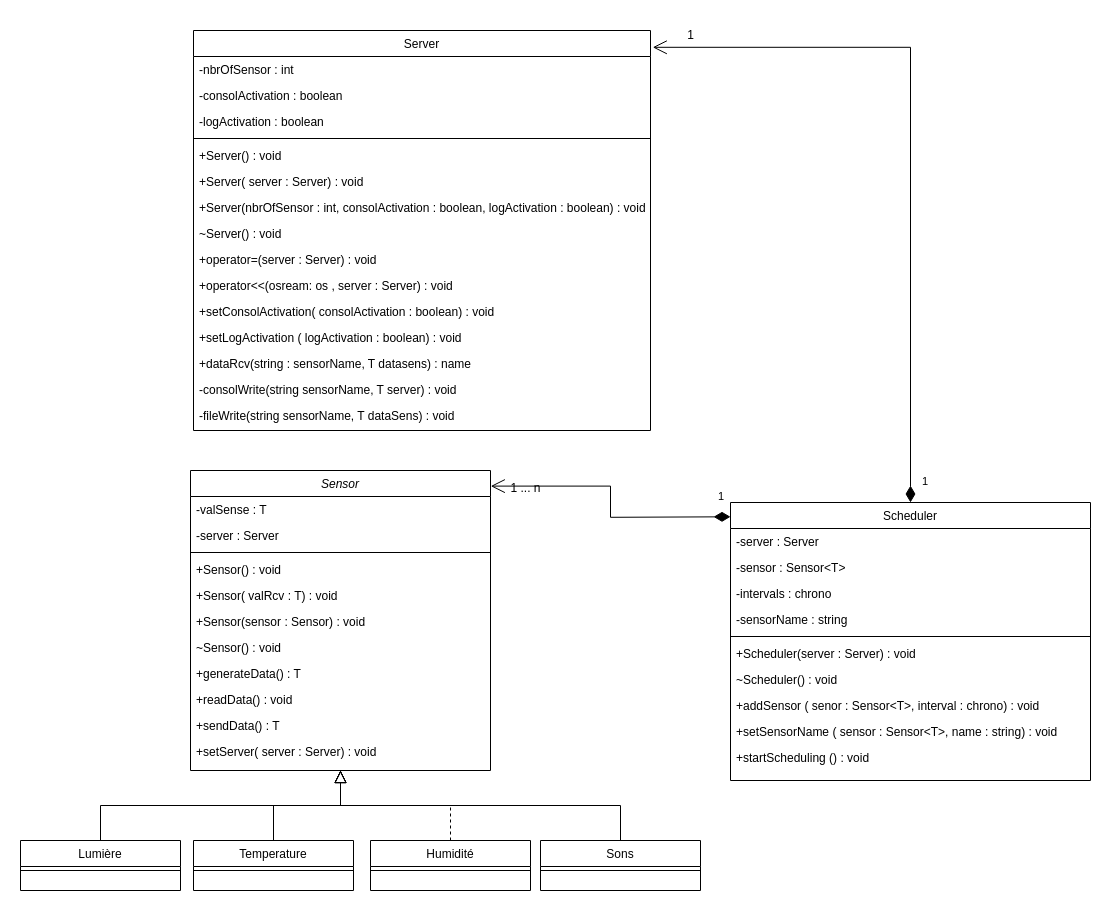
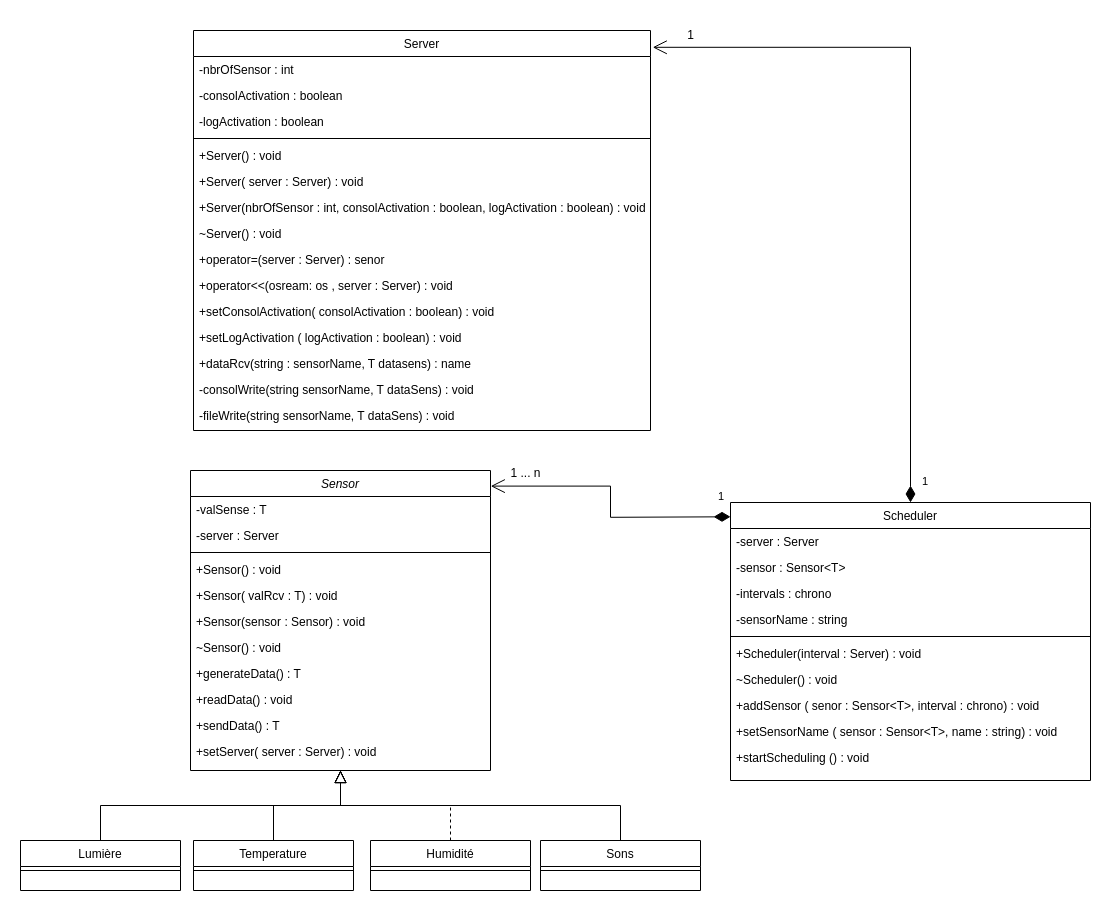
- <mxCell id="40" value="+operator=(server : Server) : void" style="text;align=left;verticalAlign=top;spacingLeft=4;spacingRight=4;overflow=hidden;rotatable=0;points=[[0,0.5],[1,0.5]];portConstraint=eastwest;" vertex="1" parent="31"><mxGeometry y="216" width="457" height="26" as="geometry" /></mxCell>
+ <mxCell id="40" value="+operator=(server : Server) : senor" style="text;align=left;verticalAlign=top;spacingLeft=4;spacingRight=4;overflow=hidden;rotatable=0;points=[[0,0.5],[1,0.5]];portConstraint=eastwest;" vertex="1" parent="31"><mxGeometry y="216" width="457" height="26" as="geometry" /></mxCell>
- <mxCell id="45" value="-consolWrite(string sensorName, T server) : void " style="text;align=left;verticalAlign=top;spacingLeft=4;spacingRight=4;overflow=hidden;rotatable=0;points=[[0,0.5],[1,0.5]];portConstraint=eastwest;rounded=0;shadow=0;html=0;" vertex="1" parent="31"><mxGeometry y="346" width="457" height="26" as="geometry" /></mxCell>
+ <mxCell id="45" value="-consolWrite(string sensorName, T dataSens) : void " style="text;align=left;verticalAlign=top;spacingLeft=4;spacingRight=4;overflow=hidden;rotatable=0;points=[[0,0.5],[1,0.5]];portConstraint=eastwest;rounded=0;shadow=0;html=0;" vertex="1" parent="31"><mxGeometry y="346" width="457" height="26" as="geometry" /></mxCell>
- <mxCell id="51" value="1 ... n" style="text;html=1;align=center;verticalAlign=middle;resizable=0;points=[];autosize=1;strokeColor=none;fillColor=none;" vertex="1" parent="1"><mxGeometry x="500" y="473" width="50" height="30" as="geometry" /></mxCell>
+ <mxCell id="51" value="1 ... n" style="text;html=1;align=center;verticalAlign=middle;resizable=0;points=[];autosize=1;strokeColor=none;fillColor=none;" vertex="1" parent="1"><mxGeometry x="500" y="458" width="50" height="30" as="geometry" /></mxCell>
- <mxCell id="26" value="+Scheduler(server : Server) : void" style="text;align=left;verticalAlign=top;spacingLeft=4;spacingRight=4;overflow=hidden;rotatable=0;points=[[0,0.5],[1,0.5]];portConstraint=eastwest;" parent="20" vertex="1"><mxGeometry y="138" width="360" height="26" as="geometry" /></mxCell>
+ <mxCell id="26" value="+Scheduler(interval : Server) : void" style="text;align=left;verticalAlign=top;spacingLeft=4;spacingRight=4;overflow=hidden;rotatable=0;points=[[0,0.5],[1,0.5]];portConstraint=eastwest;" parent="20" vertex="1"><mxGeometry y="138" width="360" height="26" as="geometry" /></mxCell>
